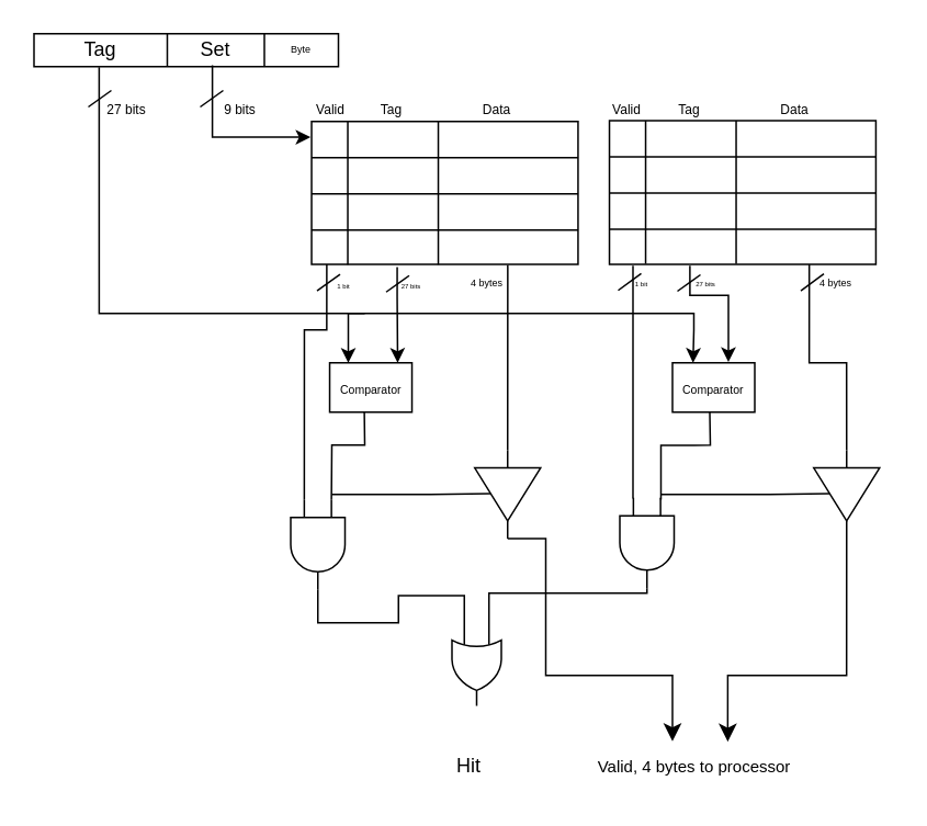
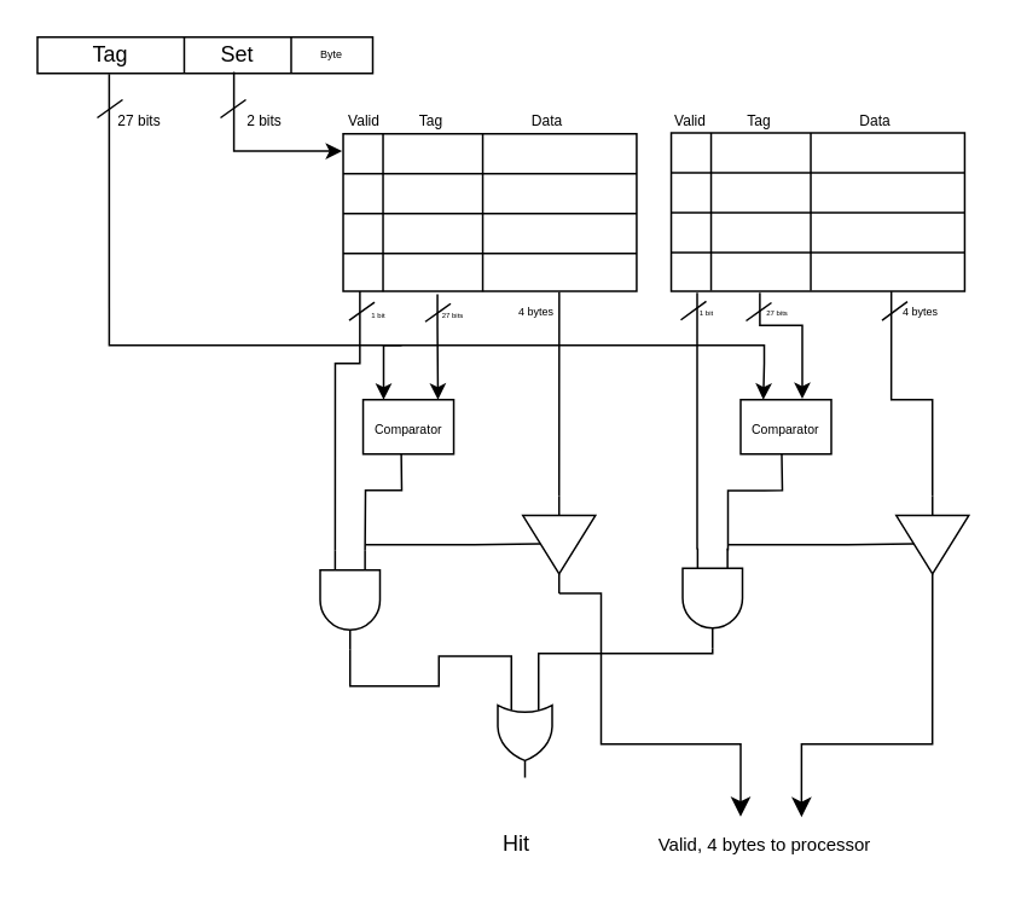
- <mxCell id="39" value="9 bits" style="text;html=1;align=center;verticalAlign=middle;resizable=0;points=[];autosize=1;strokeColor=none;fillColor=none;fontSize=8;" parent="1" vertex="1"><mxGeometry x="125" y="55.5" width="40" height="20" as="geometry" /></mxCell>
+ <mxCell id="39" value="2 bits" style="text;html=1;align=center;verticalAlign=middle;resizable=0;points=[];autosize=1;strokeColor=none;fillColor=none;fontSize=8;" parent="1" vertex="1"><mxGeometry x="125" y="55.5" width="40" height="20" as="geometry" /></mxCell>
